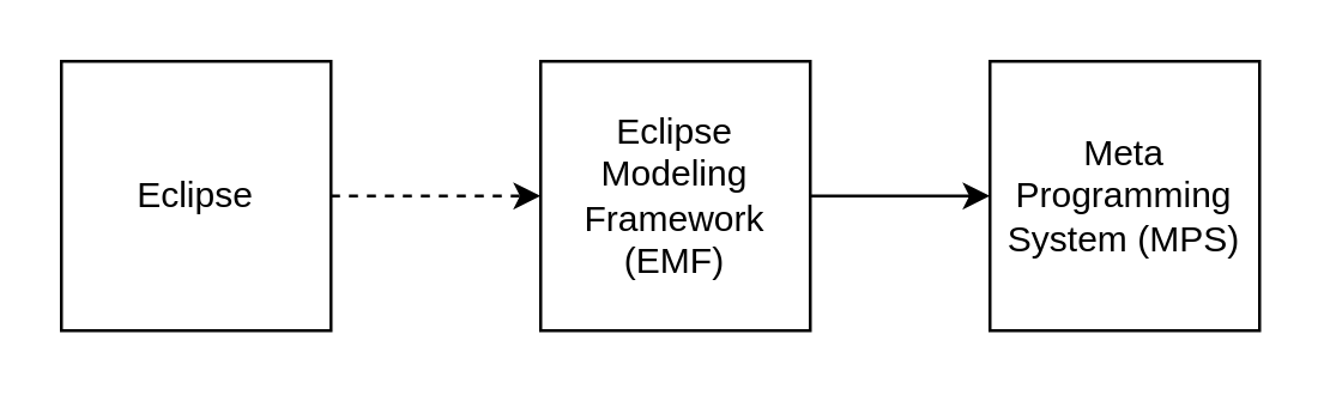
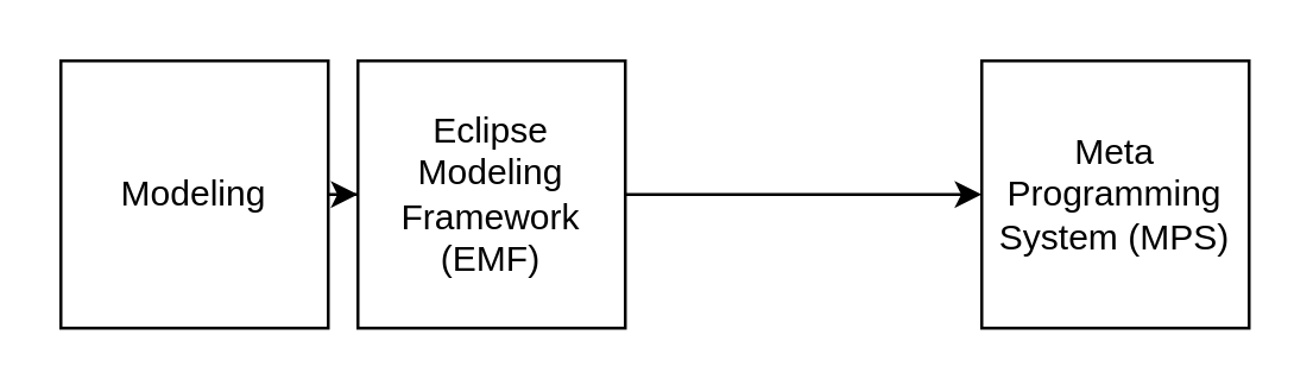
- <mxCell id="3" value="Eclipse" style="whiteSpace=wrap;html=1;aspect=fixed;" vertex="1" parent="1"><mxGeometry x="20" y="20" width="90" height="90" as="geometry" /></mxCell>
+ <mxCell id="3" value="Modeling" style="whiteSpace=wrap;html=1;aspect=fixed;" vertex="1" parent="1"><mxGeometry x="20" y="20" width="90" height="90" as="geometry" /></mxCell>
- <mxCell id="5" value="Eclipse Modeling Framework (EMF)" style="whiteSpace=wrap;html=1;aspect=fixed;" vertex="1" parent="1"><mxGeometry x="180" y="20" width="90" height="90" as="geometry" /></mxCell>
+ <mxCell id="5" value="Eclipse Modeling Framework (EMF)" style="whiteSpace=wrap;html=1;aspect=fixed;" vertex="1" parent="1"><mxGeometry x="120" y="20" width="90" height="90" as="geometry" /></mxCell>
